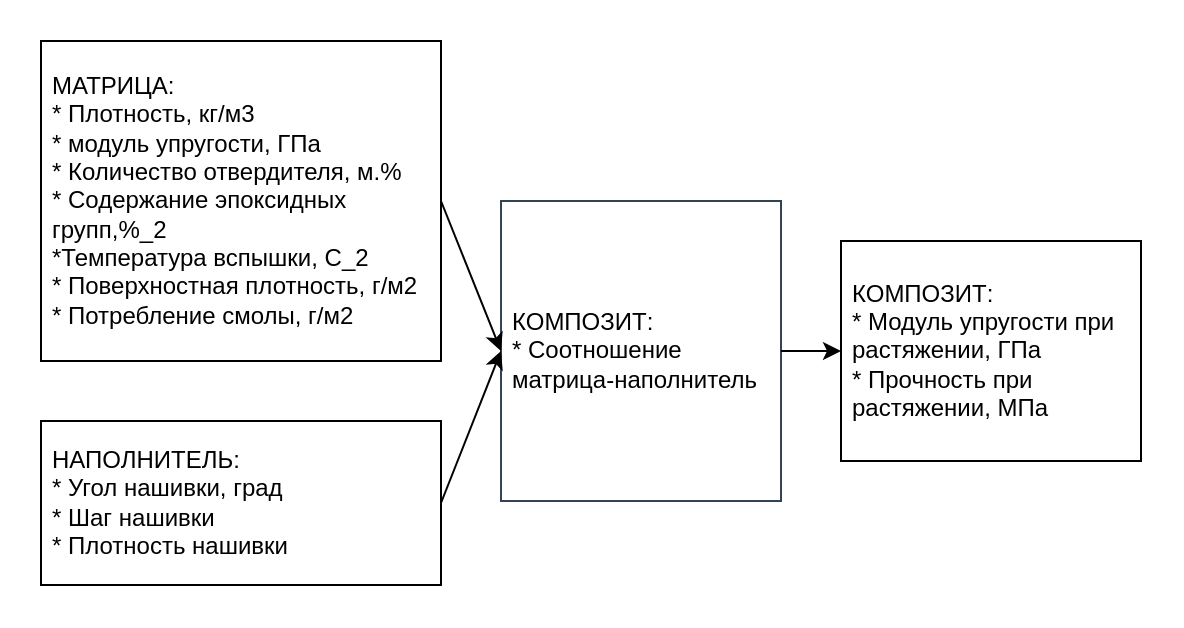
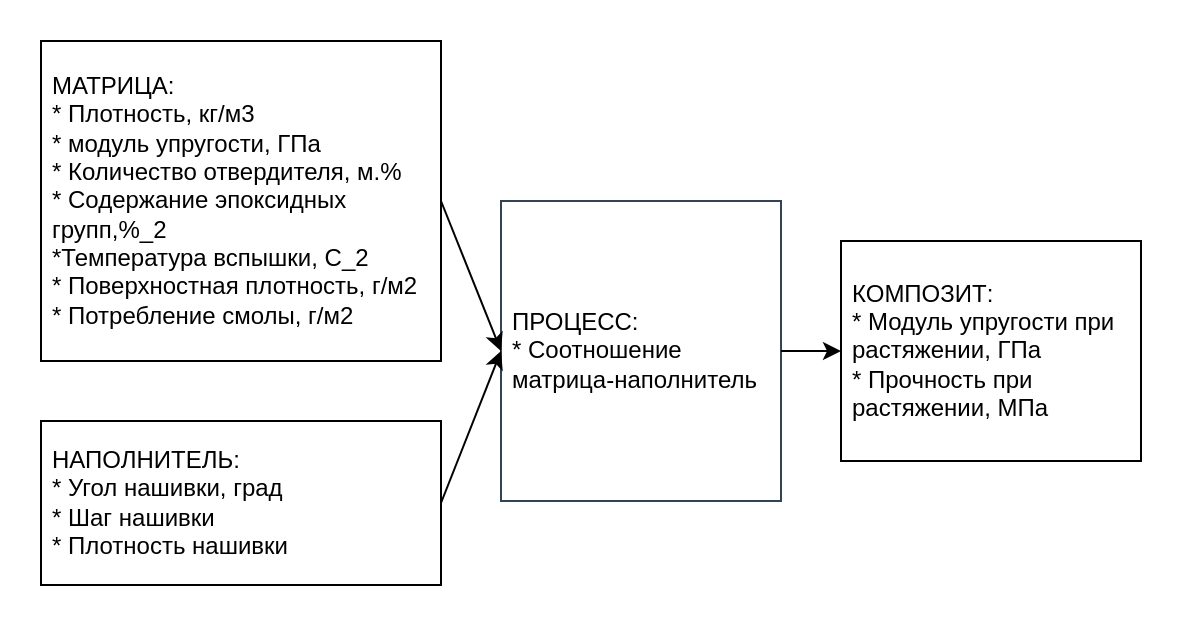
- <mxCell id="3" value="КОМПОЗИТ:&lt;br&gt;&lt;span&gt;* Соотношение&lt;/span&gt;&lt;br&gt;&lt;span&gt;матрица-наполнитель&lt;/span&gt;" style="rounded=0;whiteSpace=wrap;html=1;fillColor=#FFFFFF;fontColor=#000000;strokeColor=#314354;align=left;spacingLeft=4;spacingRight=4;" parent="1" vertex="1"><mxGeometry x="250" y="100" width="140" height="150" as="geometry" /></mxCell>
+ <mxCell id="3" value="ПРОЦЕСС:&lt;br&gt;&lt;span&gt;* Соотношение&lt;/span&gt;&lt;br&gt;&lt;span&gt;матрица-наполнитель&lt;/span&gt;" style="rounded=0;whiteSpace=wrap;html=1;fillColor=#FFFFFF;fontColor=#000000;strokeColor=#314354;align=left;spacingLeft=4;spacingRight=4;" parent="1" vertex="1"><mxGeometry x="250" y="100" width="140" height="150" as="geometry" /></mxCell>
